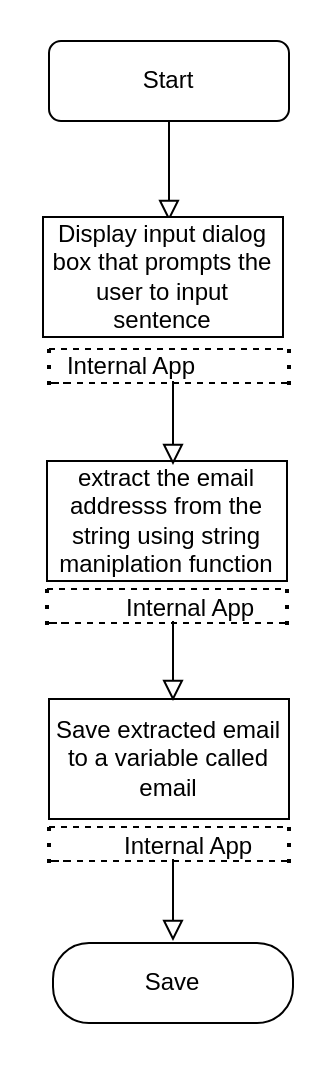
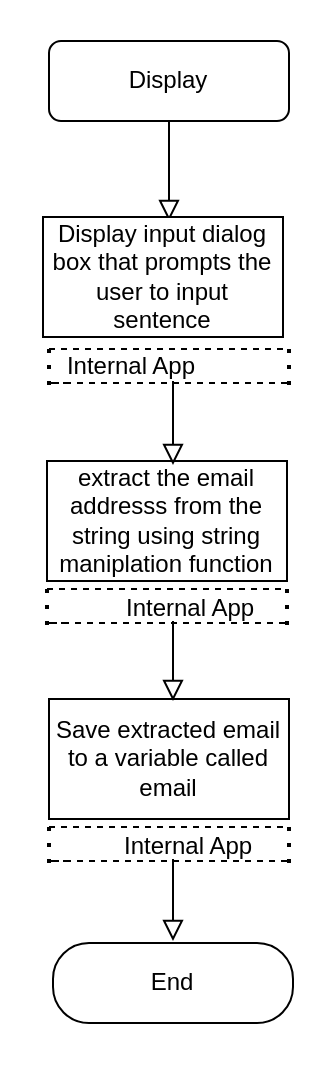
- <mxCell id="3" value="Start" style="rounded=1;whiteSpace=wrap;html=1;fontSize=12;glass=0;strokeWidth=1;shadow=0;" parent="1" vertex="1"><mxGeometry x="24" y="20" width="120" height="40" as="geometry" /></mxCell>
+ <mxCell id="3" value="Display" style="rounded=1;whiteSpace=wrap;html=1;fontSize=12;glass=0;strokeWidth=1;shadow=0;" parent="1" vertex="1"><mxGeometry x="24" y="20" width="120" height="40" as="geometry" /></mxCell>
- <mxCell id="25" value="Save" style="rounded=1;whiteSpace=wrap;html=1;fontSize=12;glass=0;strokeWidth=1;shadow=0;arcSize=45;" parent="1" vertex="1"><mxGeometry x="26" y="471" width="120" height="40" as="geometry" /></mxCell>
+ <mxCell id="25" value="End" style="rounded=1;whiteSpace=wrap;html=1;fontSize=12;glass=0;strokeWidth=1;shadow=0;arcSize=45;" parent="1" vertex="1"><mxGeometry x="26" y="471" width="120" height="40" as="geometry" /></mxCell>
